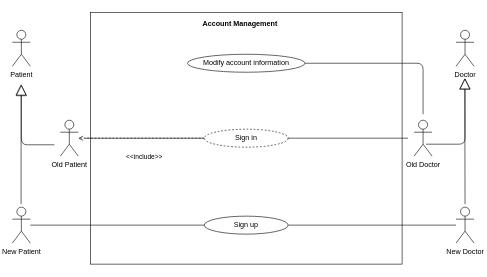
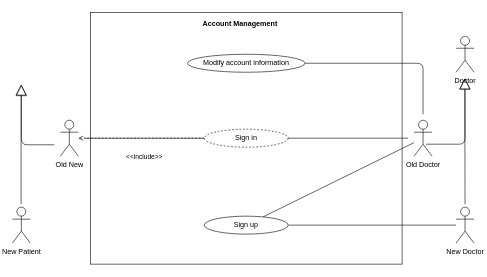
- <mxCell id="6" value="Patient&lt;br&gt;" style="shape=umlActor;verticalLabelPosition=bottom;verticalAlign=top;html=1;outlineConnect=0;" vertex="1" parent="1"><mxGeometry x="20" y="50" width="30" height="60" as="geometry" /></mxCell>
- <mxCell id="4" value="Doctor&lt;br&gt;" style="shape=umlActor;verticalLabelPosition=bottom;verticalAlign=top;html=1;outlineConnect=0;" vertex="1" parent="1"><mxGeometry x="760" y="50" width="30" height="60" as="geometry" /></mxCell>
+ <mxCell id="4" value="Doctor&lt;br&gt;" style="shape=umlActor;verticalLabelPosition=bottom;verticalAlign=top;html=1;outlineConnect=0;" vertex="1" parent="1"><mxGeometry x="760" y="60" width="30" height="60" as="geometry" /></mxCell>
- <mxCell id="7" value="Old Patient&lt;br&gt;" style="shape=umlActor;verticalLabelPosition=bottom;verticalAlign=top;html=1;outlineConnect=0;" vertex="1" parent="1"><mxGeometry x="100" y="200" width="30" height="60" as="geometry" /></mxCell>
+ <mxCell id="7" value="Old New&lt;br&gt;" style="shape=umlActor;verticalLabelPosition=bottom;verticalAlign=top;html=1;outlineConnect=0;" vertex="1" parent="1"><mxGeometry x="100" y="200" width="30" height="60" as="geometry" /></mxCell>
- <mxCell id="19" value="" style="endArrow=none;html=1;" edge="1" parent="1" source="14" target="3"><mxGeometry width="50" height="50" relative="1" as="geometry"><mxPoint x="485.24" y="379.563" as="sourcePoint" /><mxPoint x="700" y="361.271" as="targetPoint" /></mxGeometry></mxCell>
+ <mxCell id="19" value="" style="endArrow=none;html=1;" edge="1" parent="1" source="14" target="5"><mxGeometry width="50" height="50" relative="1" as="geometry"><mxPoint x="485.24" y="379.563" as="sourcePoint" /><mxPoint x="700" y="361.271" as="targetPoint" /></mxGeometry></mxCell>
